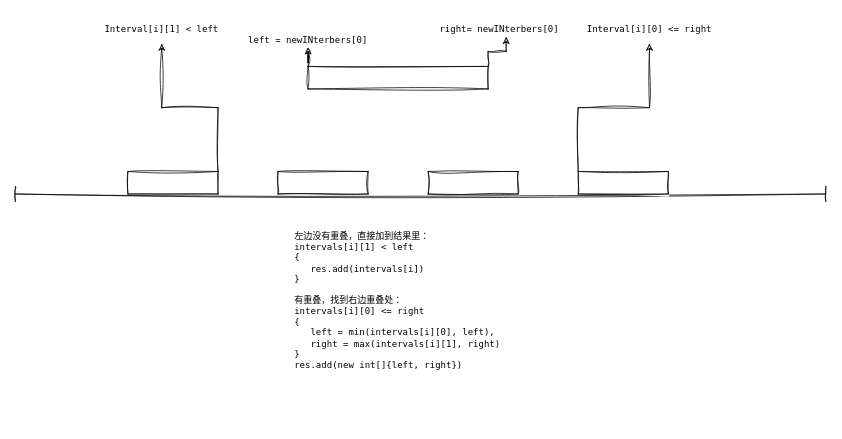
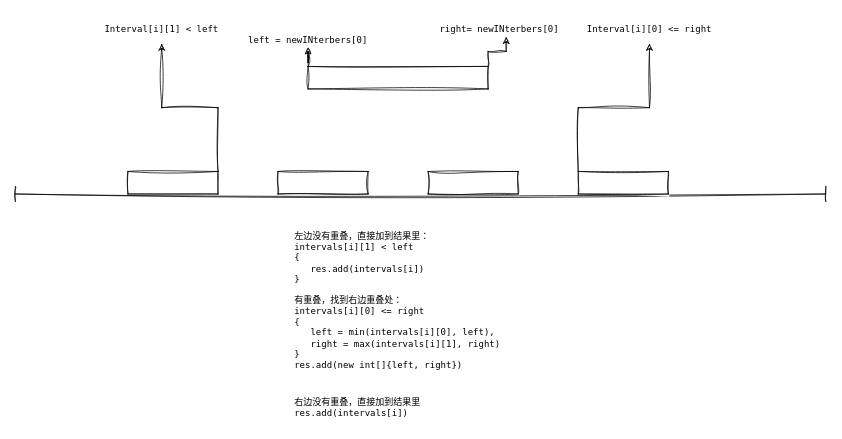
+ <mxCell id="17" value="&lt;font data-font-src=&quot;https://fonts.googleapis.com/css?family=Monaco%2C+monospace&quot; face=&quot;Monaco, monospace&quot;&gt;右边没有重叠，直接加到结果里&lt;/font&gt;&lt;div&gt;&lt;span style=&quot;background-color: initial; font-family: Monaco, monospace;&quot;&gt;res.add(intervals[i])&lt;/span&gt;&lt;/div&gt;" style="text;html=1;align=left;verticalAlign=middle;resizable=0;points=[];autosize=1;strokeColor=none;fillColor=none;fontFamily=Architects Daughter;fontSource=https%3A%2F%2Ffonts.googleapis.com%2Fcss%3Ffamily%3DArchitects%2BDaughter;" parent="1" vertex="1"><mxGeometry x="390" y="523" width="190" height="40" as="geometry" /></mxCell>
